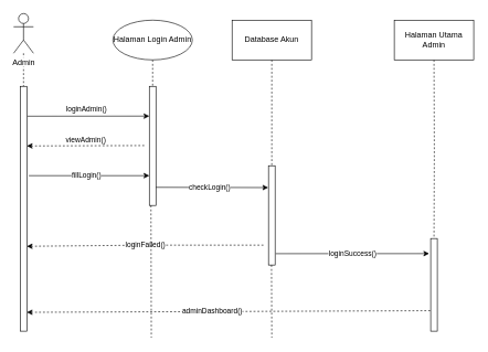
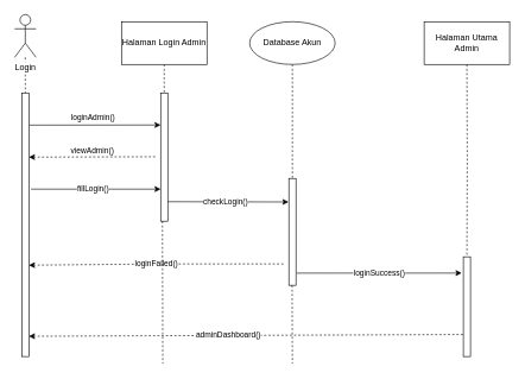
- <mxCell id="4" value="Halaman Login Admin" style="ellipse;whiteSpace=wrap;html=1;" parent="1" vertex="1"><mxGeometry x="170" y="30" width="120" height="60" as="geometry" /></mxCell>
+ <mxCell id="4" value="Halaman Login Admin" style="rounded=0;whiteSpace=wrap;html=1;" parent="1" vertex="1"><mxGeometry x="170" y="30" width="120" height="60" as="geometry" /></mxCell>
- <mxCell id="6" value="Database Akun" style="rounded=0;whiteSpace=wrap;html=1;" parent="1" vertex="1"><mxGeometry x="350" y="30" width="120" height="60" as="geometry" /></mxCell>
+ <mxCell id="6" value="Database Akun" style="ellipse;whiteSpace=wrap;html=1;" parent="1" vertex="1"><mxGeometry x="350" y="30" width="120" height="60" as="geometry" /></mxCell>
- <mxCell id="13" value="Admin" style="shape=umlActor;verticalLabelPosition=bottom;verticalAlign=top;html=1;outlineConnect=0;labelBackgroundColor=#ffffff;" parent="1" vertex="1"><mxGeometry x="20" y="20" width="30" height="60" as="geometry" /></mxCell>
+ <mxCell id="13" value="Login" style="shape=umlActor;verticalLabelPosition=bottom;verticalAlign=top;html=1;outlineConnect=0;labelBackgroundColor=#ffffff;" parent="1" vertex="1"><mxGeometry x="20" y="20" width="30" height="60" as="geometry" /></mxCell>
